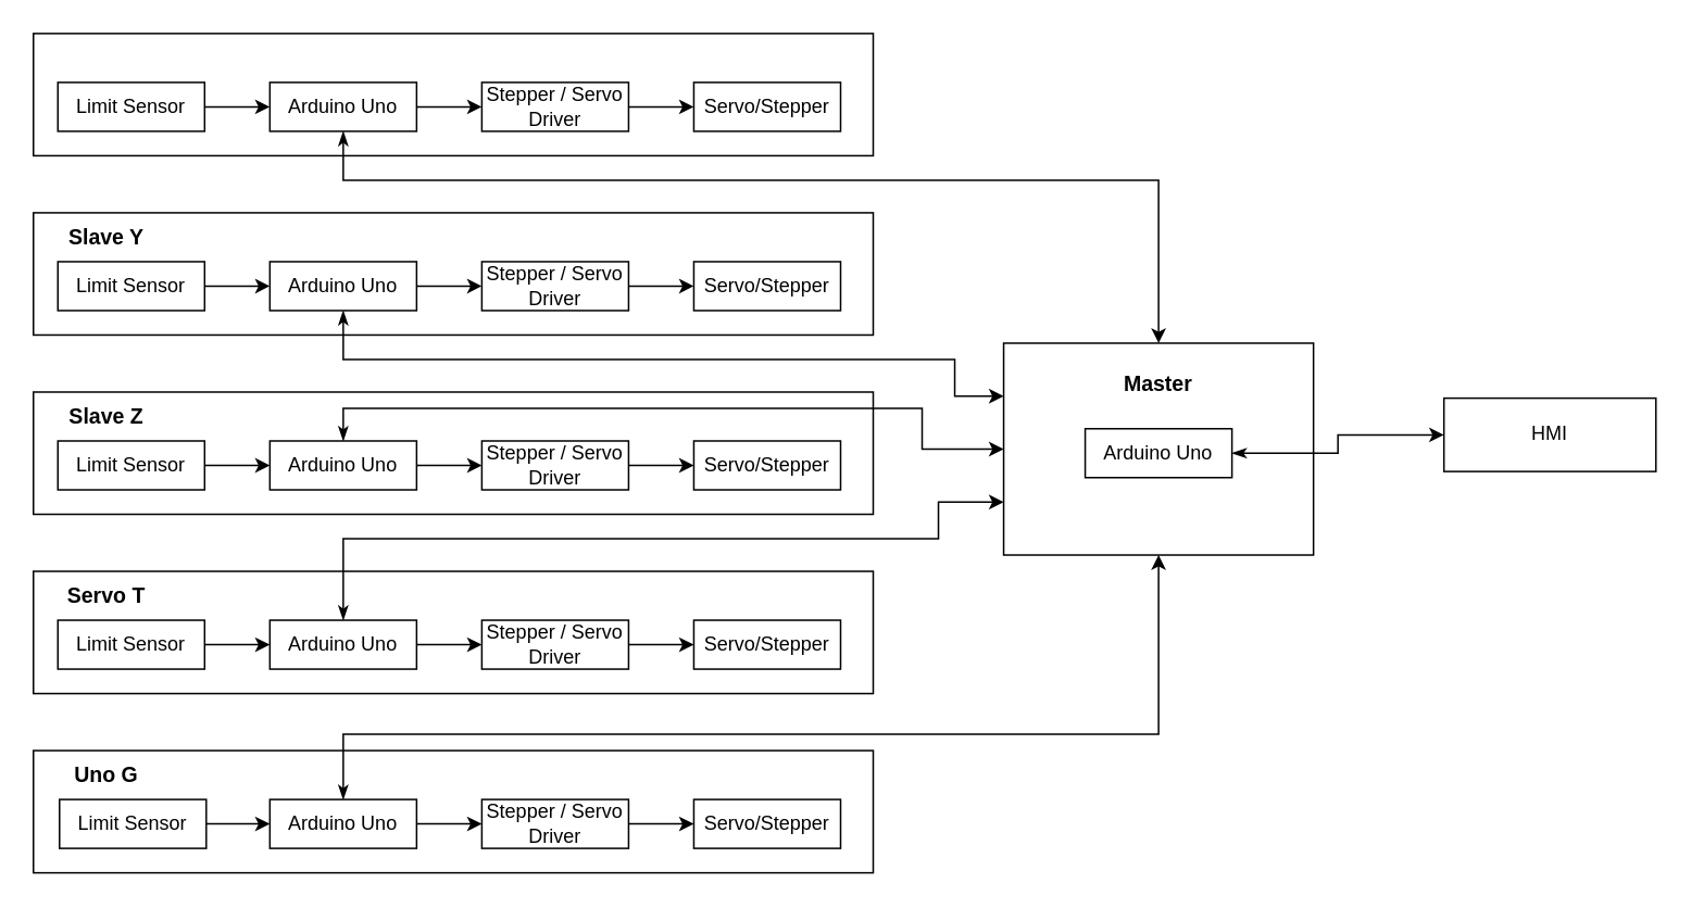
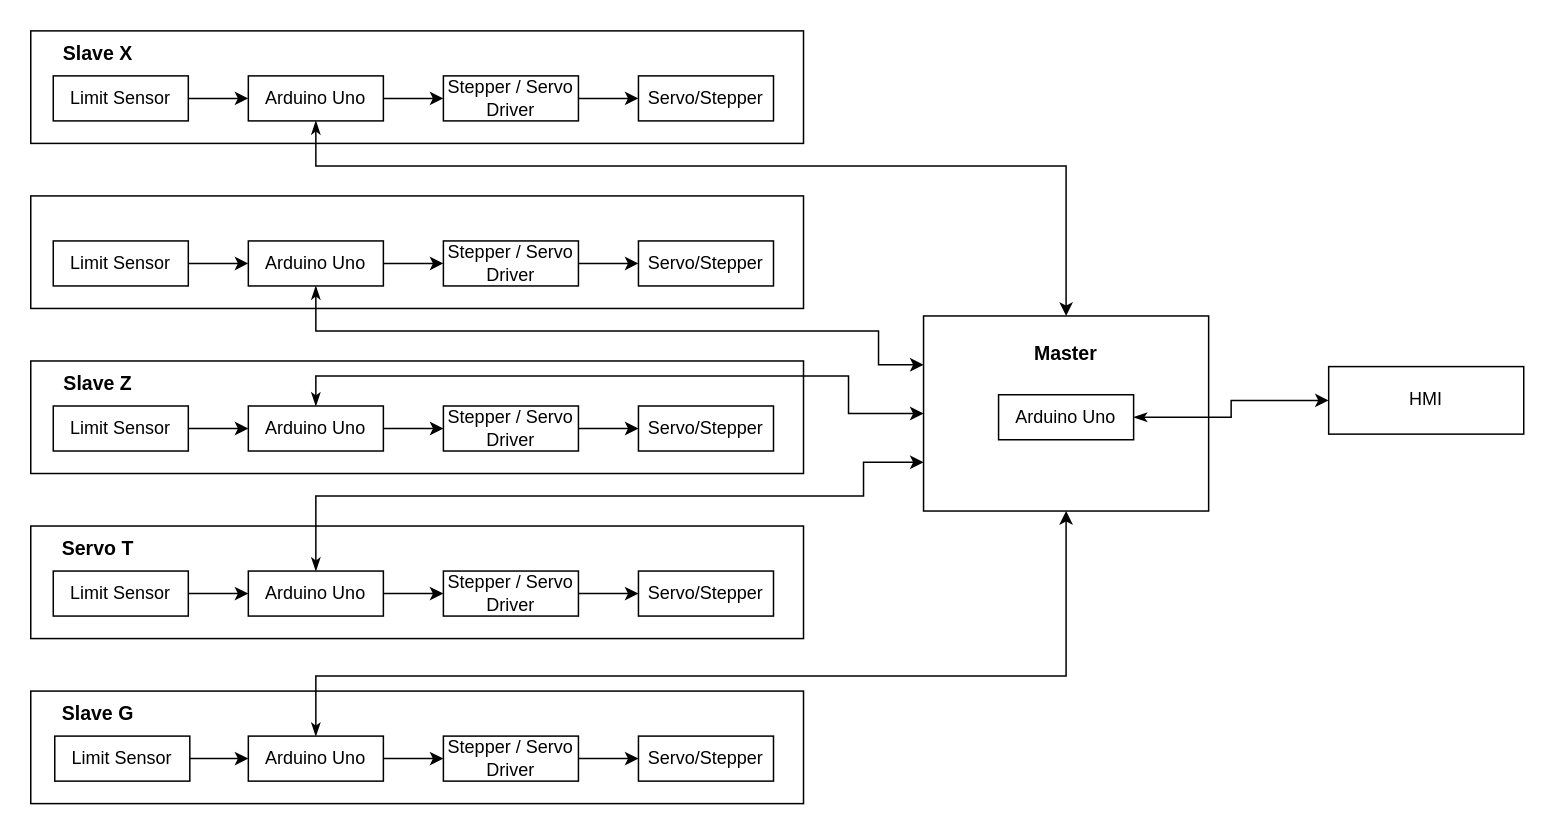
+ <mxCell id="11" value="Slave X" style="text;html=1;strokeColor=none;fillColor=none;align=center;verticalAlign=middle;whiteSpace=wrap;rounded=0;fontStyle=1;fontSize=13;" vertex="1" parent="1"><mxGeometry x="35" y="20" width="60" height="30" as="geometry" /></mxCell>
- <mxCell id="21" value="Slave Y" style="text;html=1;strokeColor=none;fillColor=none;align=center;verticalAlign=middle;whiteSpace=wrap;rounded=0;fontStyle=1;fontSize=13;" vertex="1" parent="1"><mxGeometry x="35" y="130" width="60" height="30" as="geometry" /></mxCell>
- <mxCell id="51" value="Uno G" style="text;html=1;strokeColor=none;fillColor=none;align=center;verticalAlign=middle;whiteSpace=wrap;rounded=0;fontStyle=1;fontSize=13;" vertex="1" parent="1"><mxGeometry x="35" y="460" width="60" height="30" as="geometry" /></mxCell>
+ <mxCell id="51" value="Slave G" style="text;html=1;strokeColor=none;fillColor=none;align=center;verticalAlign=middle;whiteSpace=wrap;rounded=0;fontStyle=1;fontSize=13;" vertex="1" parent="1"><mxGeometry x="35" y="460" width="60" height="30" as="geometry" /></mxCell>
